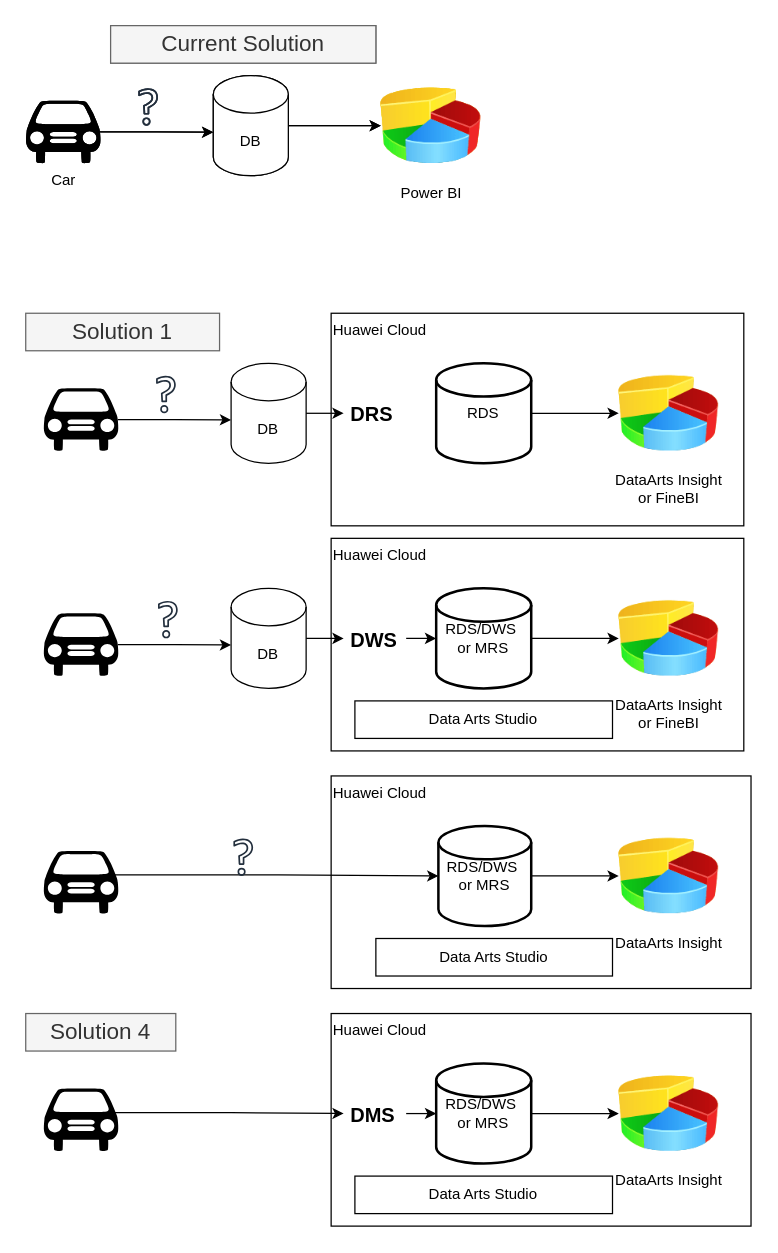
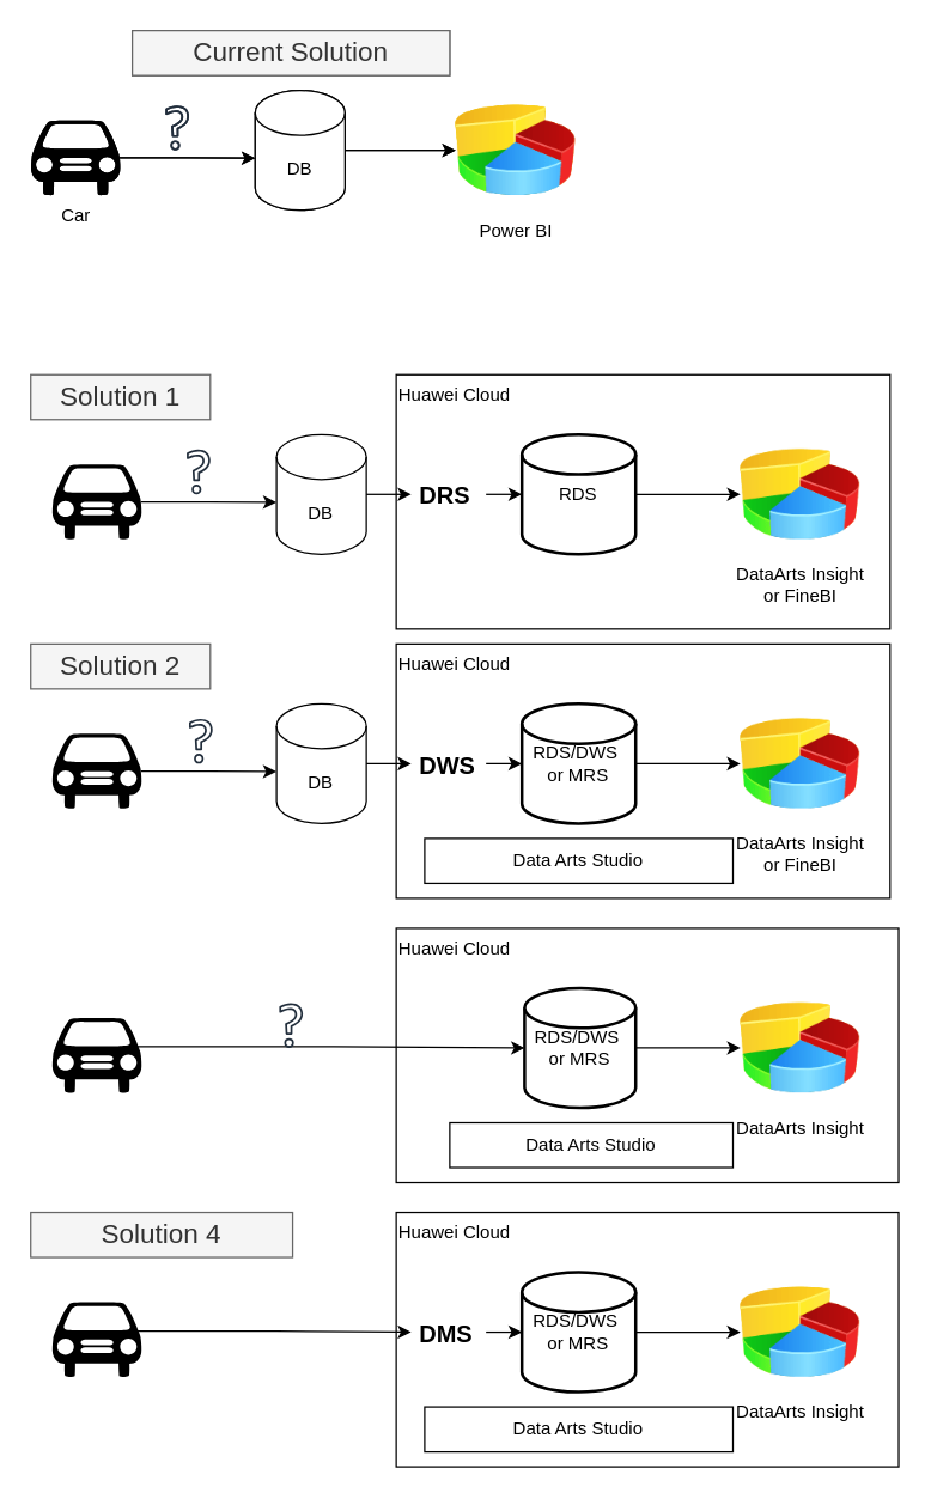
- <mxCell id="28" value="Solution 1" style="text;html=1;strokeColor=#666666;fillColor=#f5f5f5;align=center;verticalAlign=middle;whiteSpace=wrap;rounded=0;fontColor=#333333;fontSize=18;" vertex="1" parent="1"><mxGeometry x="20" y="250" width="155" height="30" as="geometry" /></mxCell>
+ <mxCell id="28" value="Solution 1" style="text;html=1;strokeColor=#666666;fillColor=#f5f5f5;align=center;verticalAlign=middle;whiteSpace=wrap;rounded=0;fontColor=#333333;fontSize=18;" vertex="1" parent="1"><mxGeometry x="20" y="250" width="120" height="30" as="geometry" /></mxCell>
+ <mxCell id="31" style="edgeStyle=orthogonalEdgeStyle;rounded=0;orthogonalLoop=1;jettySize=auto;html=1;exitX=1;exitY=0.5;exitDx=0;exitDy=0;exitPerimeter=0;entryX=0;entryY=0.5;entryDx=0;entryDy=0;entryPerimeter=0;" edge="1" parent="1" source="34" target="29"><mxGeometry relative="1" as="geometry"><mxPoint x="103.23" y="345" as="sourcePoint" /><mxPoint x="194.23" y="345" as="targetPoint" /></mxGeometry></mxCell>
+ <mxCell id="40" value="Solution 2" style="text;html=1;strokeColor=#666666;fillColor=#f5f5f5;align=center;verticalAlign=middle;whiteSpace=wrap;rounded=0;fontColor=#333333;fontSize=18;" vertex="1" parent="1"><mxGeometry x="20" y="430" width="120" height="30" as="geometry" /></mxCell>
- <mxCell id="50" value="Solution 4" style="text;html=1;strokeColor=#666666;fillColor=#f5f5f5;align=center;verticalAlign=middle;whiteSpace=wrap;rounded=0;fontColor=#333333;fontSize=18;" vertex="1" parent="1"><mxGeometry x="20" y="810" width="120" height="30" as="geometry" /></mxCell>
+ <mxCell id="50" value="Solution 4" style="text;html=1;strokeColor=#666666;fillColor=#f5f5f5;align=center;verticalAlign=middle;whiteSpace=wrap;rounded=0;fontColor=#333333;fontSize=18;" vertex="1" parent="1"><mxGeometry x="20" y="810" width="175" height="30" as="geometry" /></mxCell>
